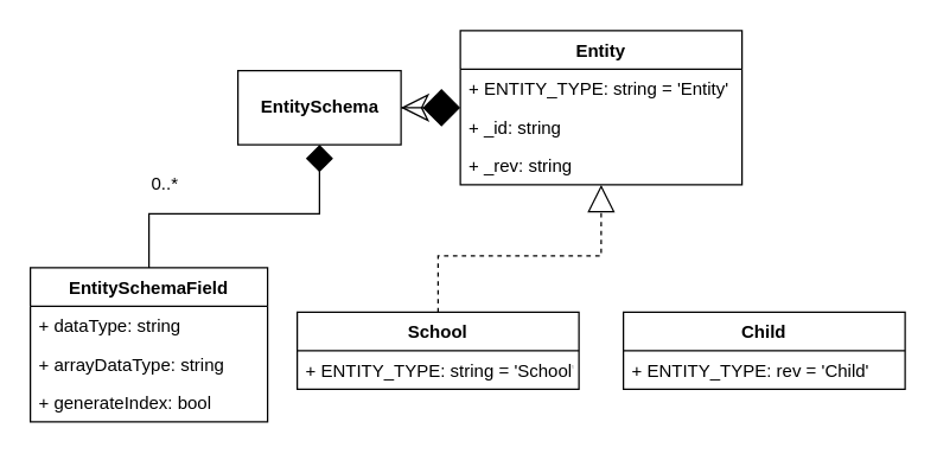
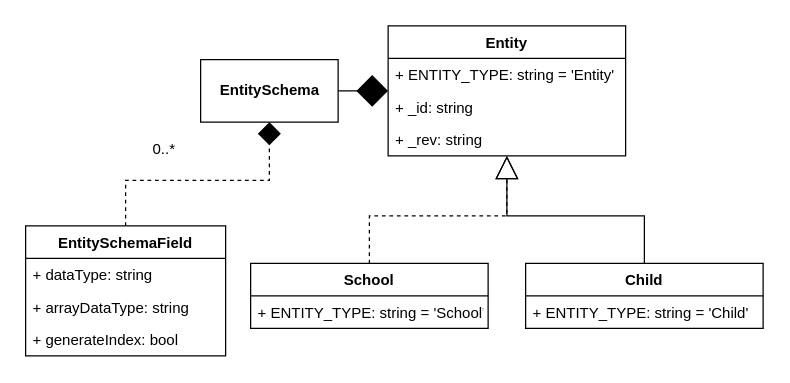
- <mxCell id="2" style="edgeStyle=orthogonalEdgeStyle;rounded=0;orthogonalLoop=1;jettySize=auto;html=1;startSize=23;endArrow=classic;endFill=0;endSize=16;startArrow=diamond;startFill=1;" parent="1" source="3" target="13" edge="1"><mxGeometry relative="1" as="geometry" /></mxCell>
+ <mxCell id="2" style="edgeStyle=orthogonalEdgeStyle;rounded=0;orthogonalLoop=1;jettySize=auto;html=1;startSize=23;endArrow=none;endFill=0;endSize=16;startArrow=diamond;startFill=1;" parent="1" source="3" target="13" edge="1"><mxGeometry relative="1" as="geometry" /></mxCell>
- <mxCell id="19" value="0..*" style="text;html=1;resizable=0;points=[];autosize=1;align=left;verticalAlign=top;spacingTop=-4;" parent="1" vertex="1"><mxGeometry x="100" y="114" width="30" height="20" as="geometry" /></mxCell>
+ <mxCell id="19" value="0..*" style="text;html=1;resizable=0;points=[];autosize=1;align=left;verticalAlign=top;spacingTop=-4;" parent="1" vertex="1"><mxGeometry x="120" y="109" width="30" height="20" as="geometry" /></mxCell>
- <mxCell id="14" style="edgeStyle=orthogonalEdgeStyle;rounded=0;orthogonalLoop=1;jettySize=auto;html=1;startArrow=none;startFill=0;startSize=23;endArrow=diamond;endFill=1;endSize=16;" parent="1" source="15" target="13" edge="1"><mxGeometry relative="1" as="geometry" /></mxCell>
+ <mxCell id="14" style="edgeStyle=orthogonalEdgeStyle;rounded=0;orthogonalLoop=1;jettySize=auto;html=1;startArrow=none;startFill=0;startSize=23;endArrow=diamond;endFill=1;endSize=16;dashed=1;" parent="1" source="15" target="13" edge="1"><mxGeometry relative="1" as="geometry" /></mxCell>
+ <mxCell id="10" style="edgeStyle=orthogonalEdgeStyle;rounded=0;orthogonalLoop=1;jettySize=auto;html=1;startSize=23;endArrow=block;endFill=0;endSize=16;" parent="1" source="11" target="3" edge="1"><mxGeometry relative="1" as="geometry" /></mxCell>
- <mxCell id="12" value="+ ENTITY_TYPE: rev = 'Child'" style="text;strokeColor=none;fillColor=none;align=left;verticalAlign=top;spacingLeft=4;spacingRight=4;overflow=hidden;rotatable=0;points=[[0,0.5],[1,0.5]];portConstraint=eastwest;" parent="11" vertex="1"><mxGeometry y="26" width="190" height="26" as="geometry" /></mxCell>
+ <mxCell id="12" value="+ ENTITY_TYPE: string = 'Child'" style="text;strokeColor=none;fillColor=none;align=left;verticalAlign=top;spacingLeft=4;spacingRight=4;overflow=hidden;rotatable=0;points=[[0,0.5],[1,0.5]];portConstraint=eastwest;" parent="11" vertex="1"><mxGeometry y="26" width="190" height="26" as="geometry" /></mxCell>
